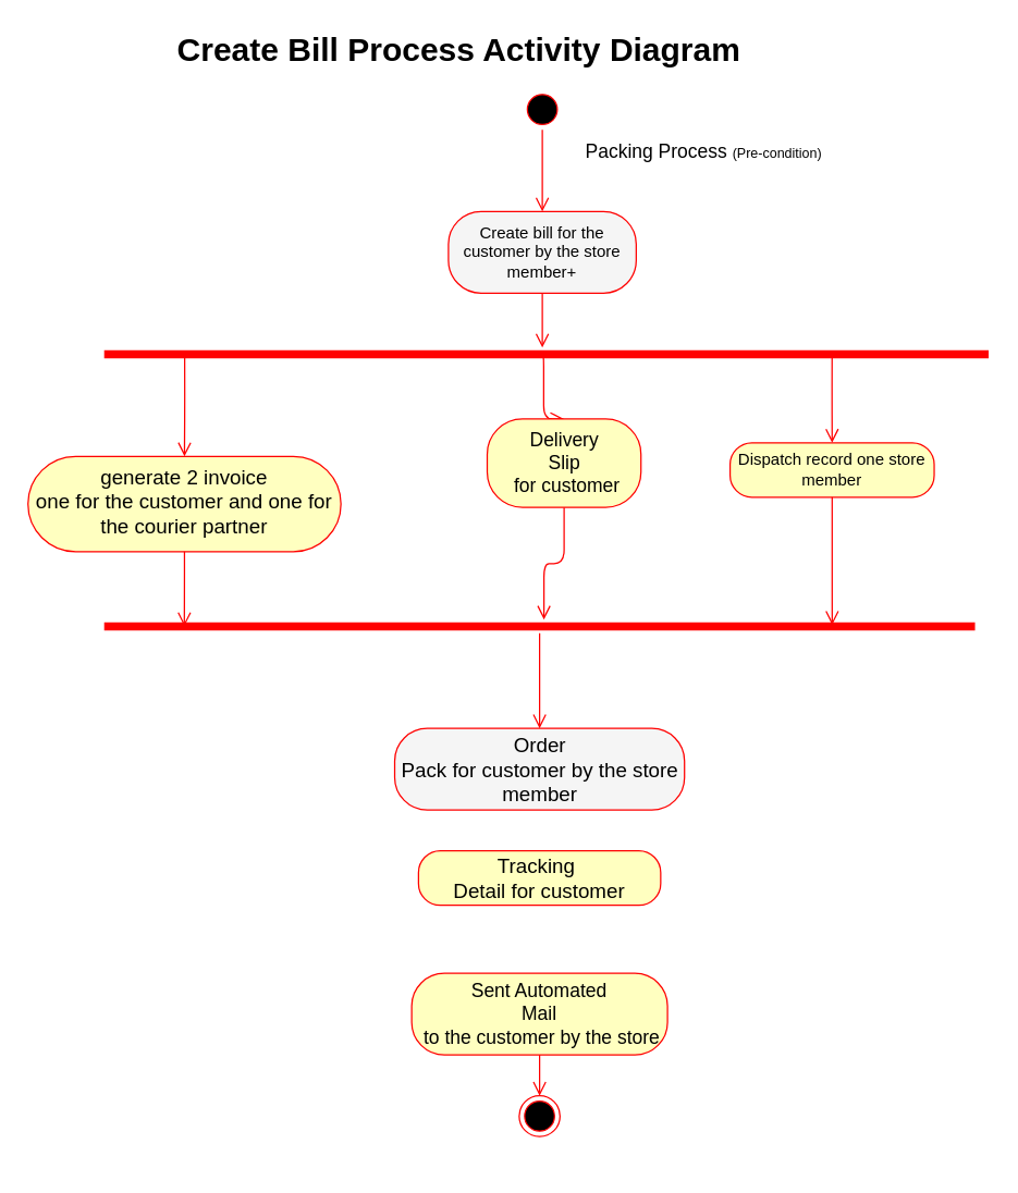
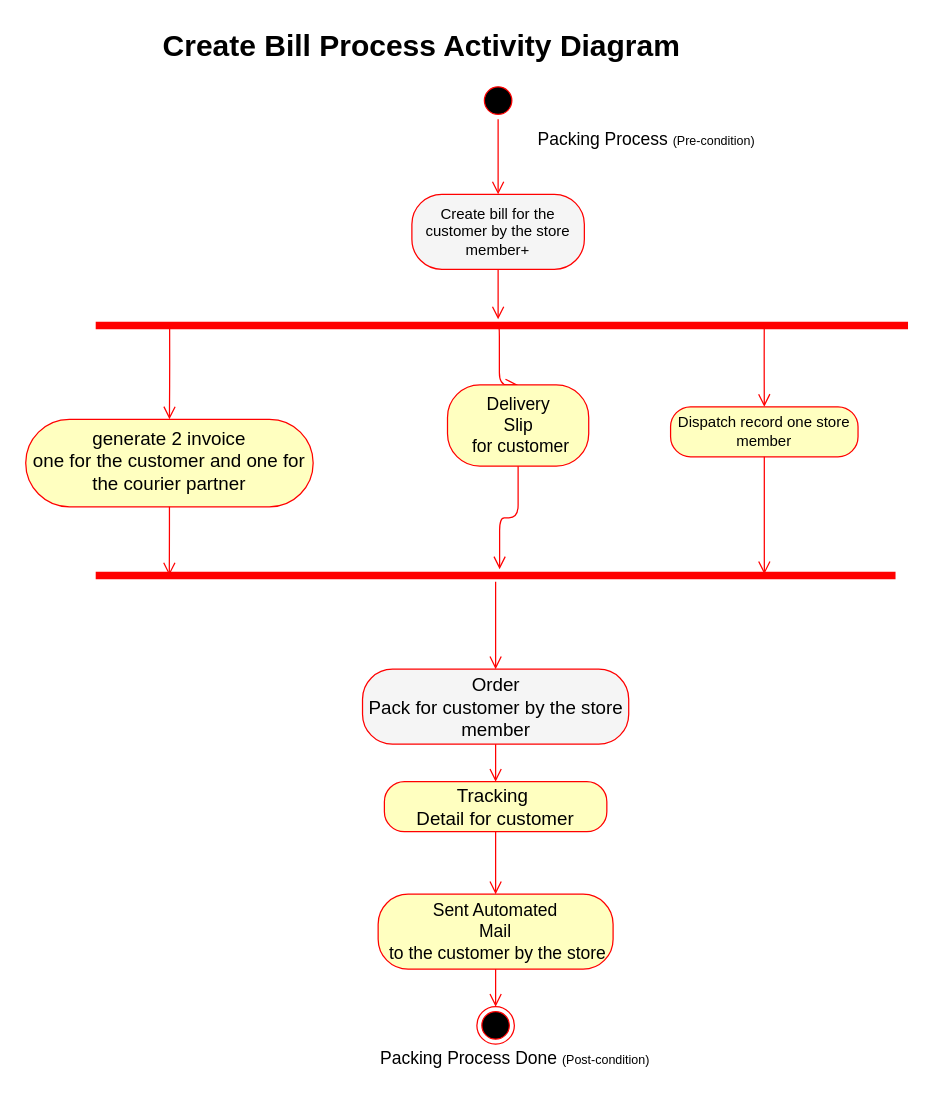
+ <mxCell id="20" value="" style="edgeStyle=orthogonalEdgeStyle;html=1;verticalAlign=bottom;endArrow=open;endSize=8;strokeColor=#ff0000;fontSize=14;entryX=0.5;entryY=0;entryDx=0;entryDy=0;" parent="1" source="19" target="21" edge="1"><mxGeometry relative="1" as="geometry"><mxPoint x="397.5" y="609" as="targetPoint" /><mxPoint x="397.405" y="559" as="sourcePoint" /><Array as="points" /></mxGeometry></mxCell>
+ <mxCell id="22" value="" style="edgeStyle=orthogonalEdgeStyle;html=1;verticalAlign=bottom;endArrow=open;endSize=8;strokeColor=#ff0000;fontSize=14;entryX=0.5;entryY=0;entryDx=0;entryDy=0;" parent="1" source="21" target="23" edge="1"><mxGeometry relative="1" as="geometry"><mxPoint x="397.5" y="702" as="targetPoint" /><mxPoint x="397.405" y="652" as="sourcePoint" /><Array as="points" /></mxGeometry></mxCell>
+ <mxCell id="26" value="Packing Process Done&amp;nbsp;&lt;span style=&quot;font-size: 10px&quot;&gt;(Post-condition)&lt;/span&gt;" style="text;html=1;resizable=0;points=[];autosize=1;align=left;verticalAlign=top;spacingTop=-4;fontSize=14;" parent="1" vertex="1"><mxGeometry x="302" y="835" width="230" height="20" as="geometry" /></mxCell>
